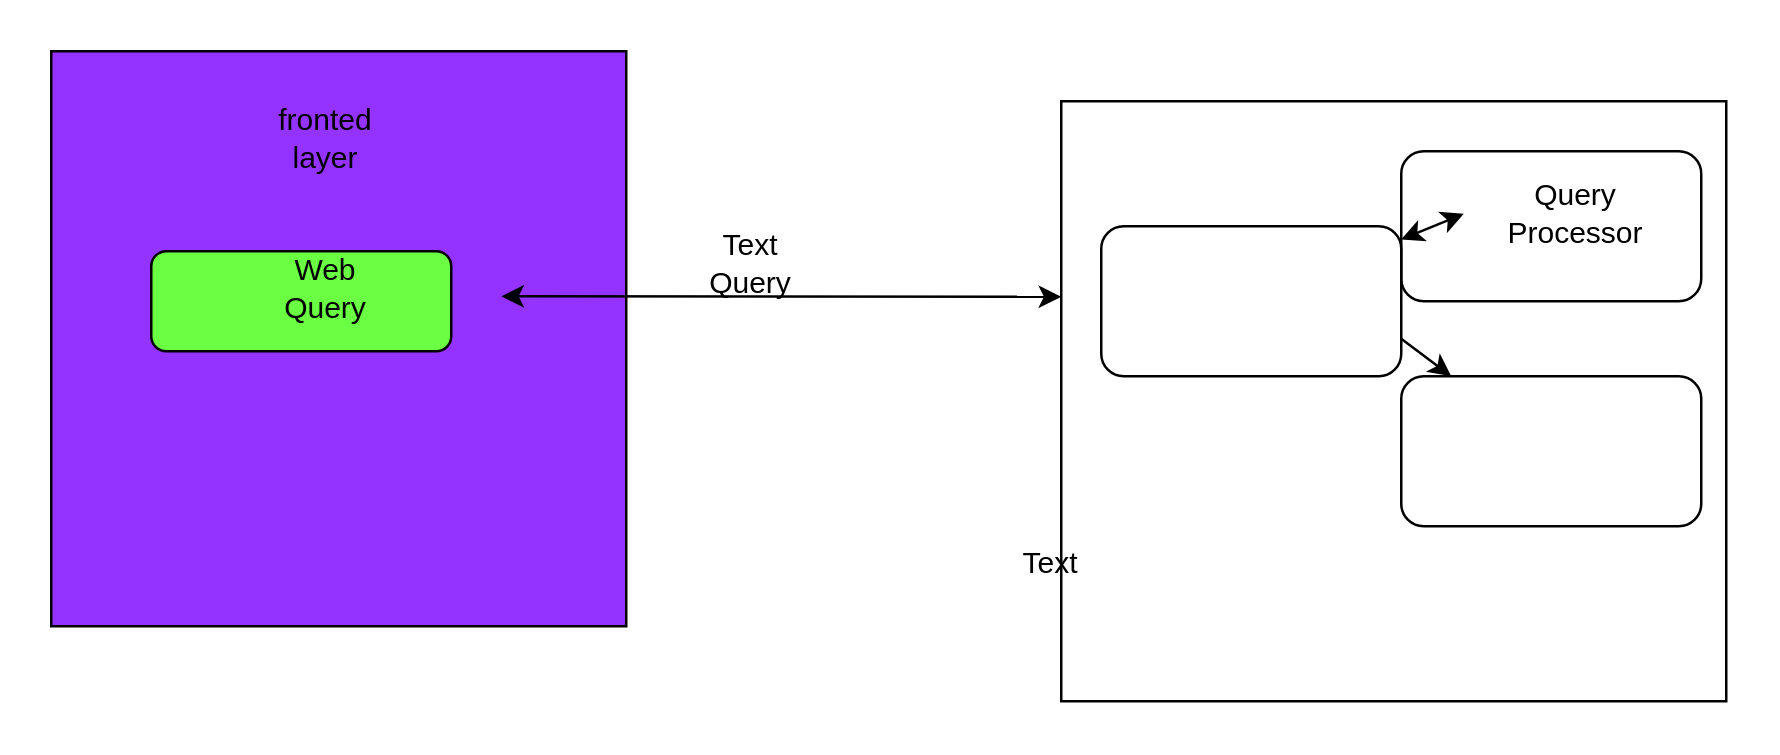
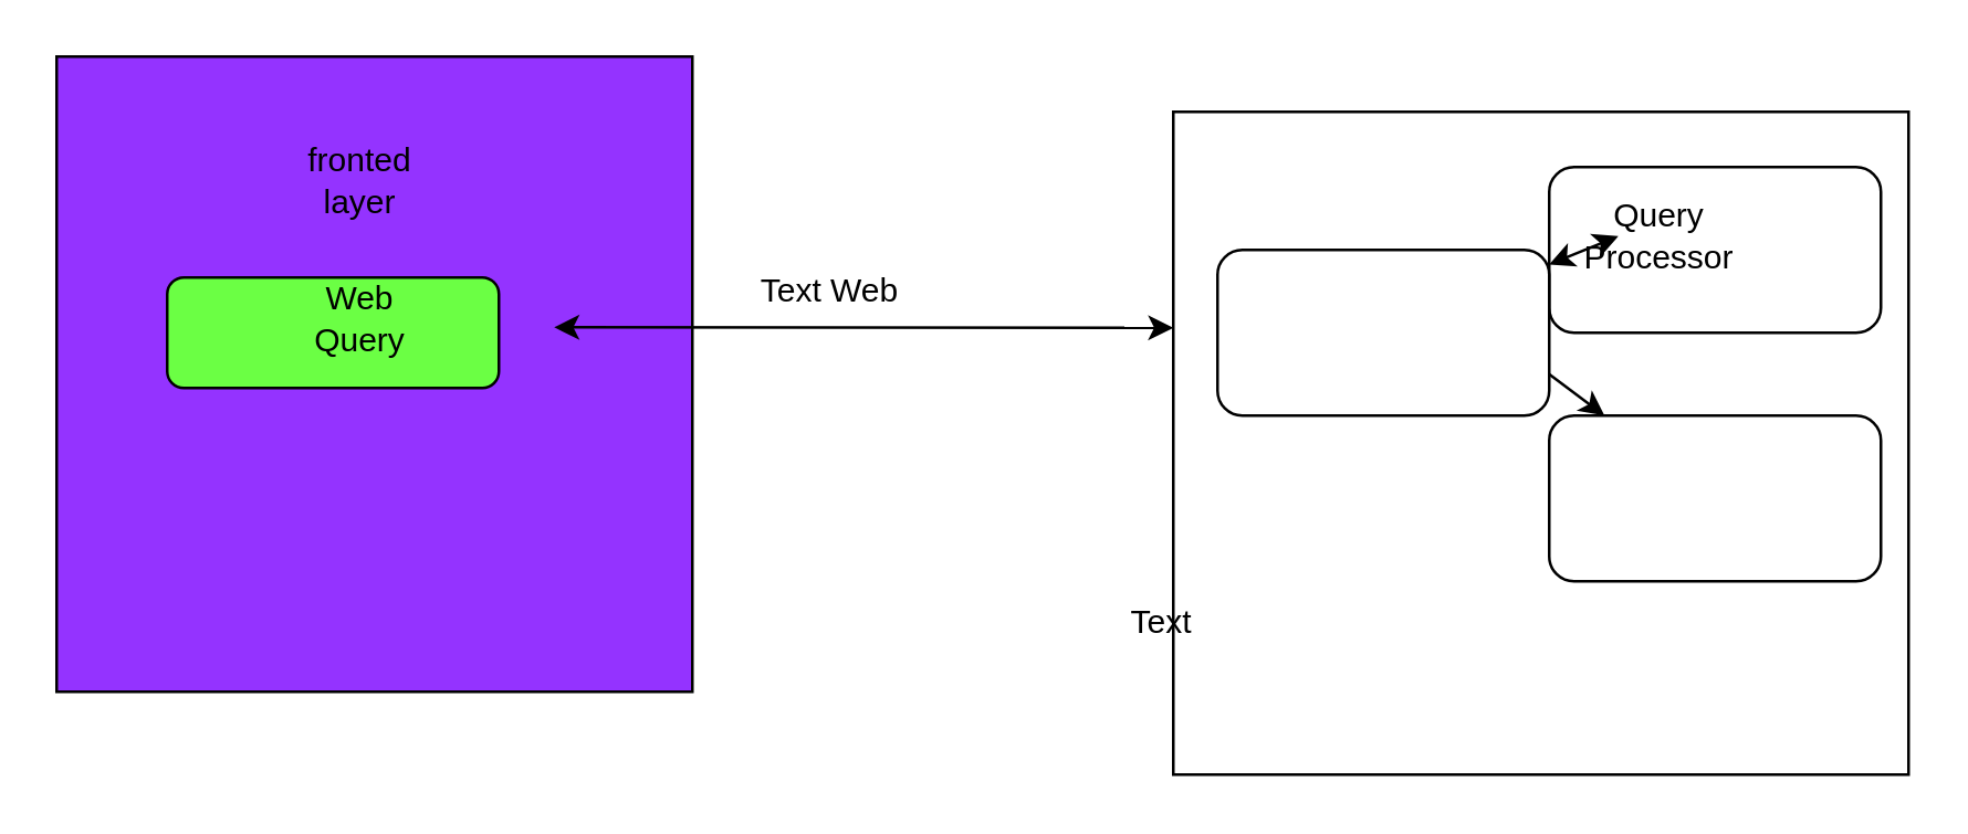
- <mxCell id="3" value="&lt;span style=&quot;text-align: left;&quot;&gt;fronted layer&lt;/span&gt;" style="text;html=1;align=center;verticalAlign=middle;whiteSpace=wrap;rounded=0;" vertex="1" parent="1"><mxGeometry x="100" y="40" width="60" height="30" as="geometry" /></mxCell>
+ <mxCell id="3" value="&lt;span style=&quot;text-align: left;&quot;&gt;fronted layer&lt;/span&gt;" style="text;html=1;align=center;verticalAlign=middle;whiteSpace=wrap;rounded=0;" vertex="1" parent="1"><mxGeometry x="100" y="50" width="60" height="30" as="geometry" /></mxCell>
- <mxCell id="14" value="Query Processor" style="text;html=1;align=center;verticalAlign=middle;whiteSpace=wrap;rounded=0;" vertex="1" parent="1"><mxGeometry x="600" y="70" width="60" height="30" as="geometry" /></mxCell>
+ <mxCell id="14" value="Query Processor" style="text;html=1;align=center;verticalAlign=middle;whiteSpace=wrap;rounded=0;" vertex="1" parent="1"><mxGeometry x="570" y="70" width="60" height="30" as="geometry" /></mxCell>
- <mxCell id="8" value="Text Query" style="text;html=1;align=center;verticalAlign=middle;whiteSpace=wrap;rounded=0;" vertex="1" parent="1"><mxGeometry x="270" y="90" width="60" height="30" as="geometry" /></mxCell>
+ <mxCell id="8" value="Text Web" style="text;html=1;align=center;verticalAlign=middle;whiteSpace=wrap;rounded=0;" vertex="1" parent="1"><mxGeometry x="270" y="90" width="60" height="30" as="geometry" /></mxCell>
